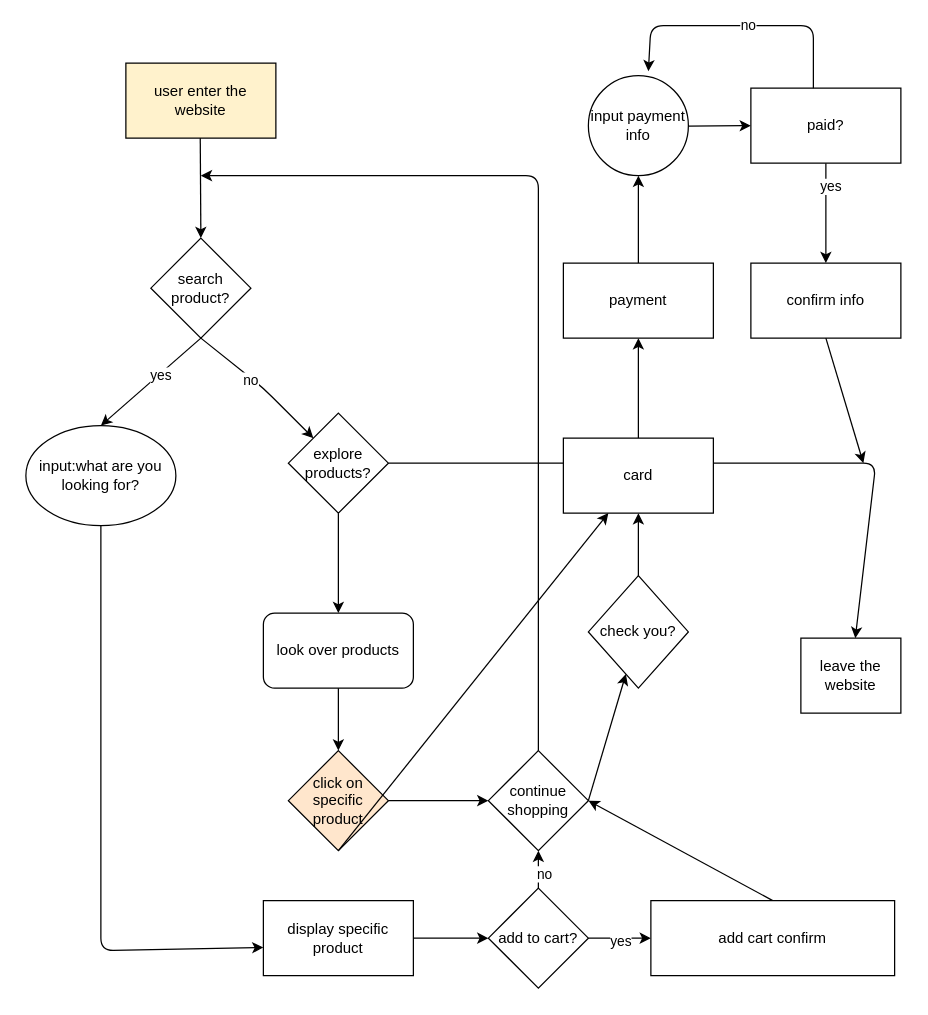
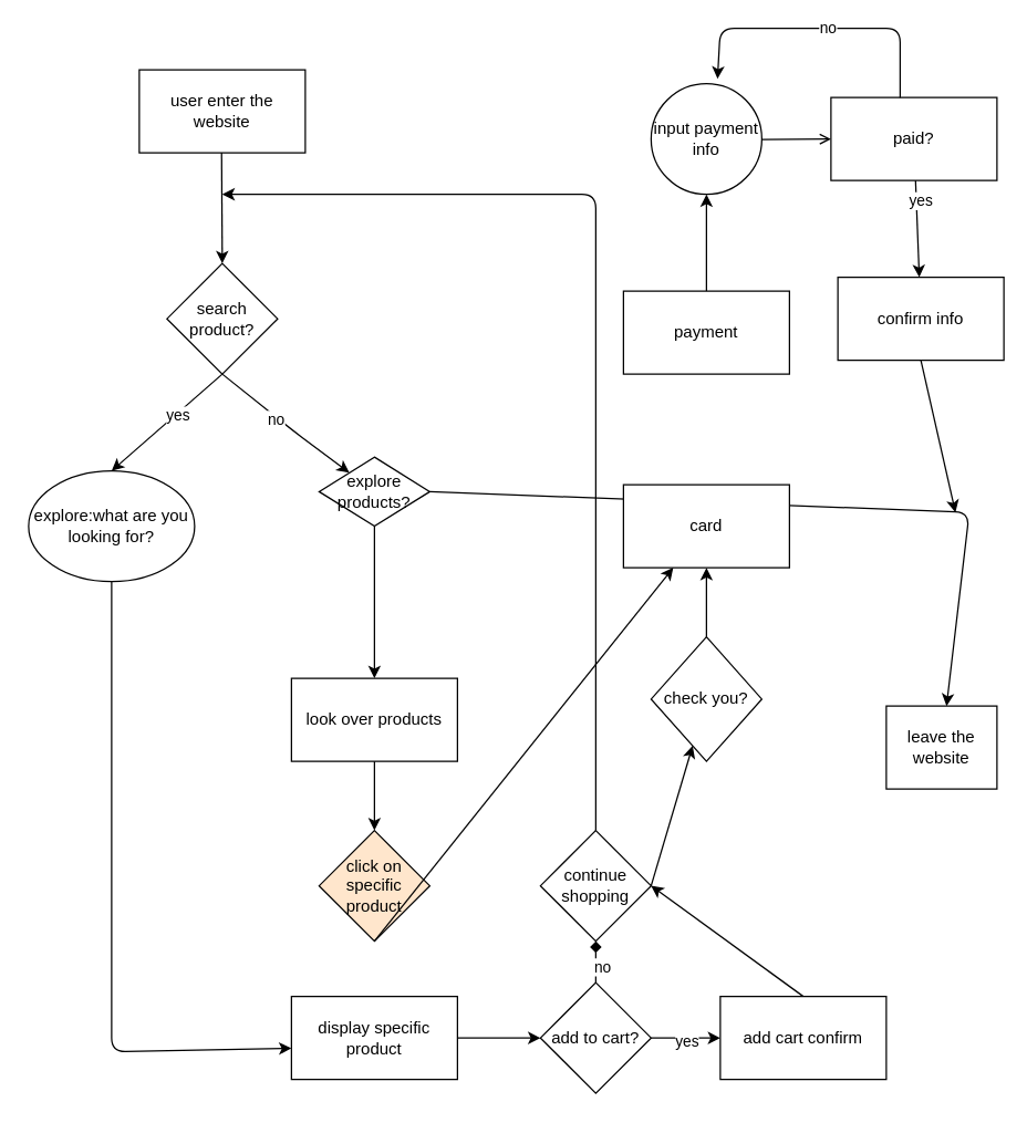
- <mxCell id="2" value="user enter the website" style="rounded=0;whiteSpace=wrap;html=1;fillColor=#fff2cc;" vertex="1" parent="1"><mxGeometry x="100" y="50" width="120" height="60" as="geometry" /></mxCell>
+ <mxCell id="2" value="user enter the website" style="rounded=0;whiteSpace=wrap;html=1;" vertex="1" parent="1"><mxGeometry x="100" y="50" width="120" height="60" as="geometry" /></mxCell>
- <mxCell id="38" value="" style="edgeStyle=none;html=1;" edge="1" parent="1" source="39" target="42"><mxGeometry relative="1" as="geometry" /></mxCell>
+ <mxCell id="38" value="" style="edgeStyle=none;html=1;endArrow=open;" edge="1" parent="1" source="39" target="42"><mxGeometry relative="1" as="geometry" /></mxCell>
- <mxCell id="45" value="confirm info" style="whiteSpace=wrap;html=1;rounded=0;" vertex="1" parent="1"><mxGeometry x="600" y="210" width="120" height="60" as="geometry" /></mxCell>
+ <mxCell id="45" value="confirm info" style="whiteSpace=wrap;html=1;rounded=0;" vertex="1" parent="1"><mxGeometry x="605" y="200" width="120" height="60" as="geometry" /></mxCell>
- <mxCell id="34" value="" style="edgeStyle=none;html=1;" edge="1" parent="1" source="35" target="37"><mxGeometry relative="1" as="geometry" /></mxCell>
- <mxCell id="12" value="explore products?" style="rhombus;whiteSpace=wrap;html=1;" vertex="1" parent="1"><mxGeometry x="230" y="330" width="80" height="80" as="geometry" /></mxCell>
+ <mxCell id="12" value="explore products?" style="rhombus;whiteSpace=wrap;html=1;" vertex="1" parent="1"><mxGeometry x="230" y="330" width="80" height="50" as="geometry" /></mxCell>
- <mxCell id="9" value="input:what are you looking for?" style="ellipse;whiteSpace=wrap;html=1;" vertex="1" parent="1"><mxGeometry x="20" y="340" width="120" height="80" as="geometry" /></mxCell>
+ <mxCell id="9" value="explore:what are you looking for?" style="ellipse;whiteSpace=wrap;html=1;" vertex="1" parent="1"><mxGeometry x="20" y="340" width="120" height="80" as="geometry" /></mxCell>
- <mxCell id="14" value="look over products" style="whiteSpace=wrap;html=1;rounded=1;" vertex="1" parent="1"><mxGeometry x="210" y="490" width="120" height="60" as="geometry" /></mxCell>
+ <mxCell id="14" value="look over products" style="rounded=0;whiteSpace=wrap;html=1;" vertex="1" parent="1"><mxGeometry x="210" y="490" width="120" height="60" as="geometry" /></mxCell>
- <mxCell id="16" style="edgeStyle=none;html=1;exitX=1;exitY=0.5;exitDx=0;exitDy=0;entryX=0;entryY=0.5;entryDx=0;entryDy=0;" edge="1" parent="1" source="17" target="29"><mxGeometry relative="1" as="geometry"><mxPoint x="430" y="640" as="targetPoint" /></mxGeometry></mxCell>
- <mxCell id="22" value="" style="endArrow=classic;html=1;exitX=0.5;exitY=0;exitDx=0;exitDy=0;" edge="1" parent="1" source="21" target="29"><mxGeometry width="50" height="50" relative="1" as="geometry"><mxPoint x="400" y="770" as="sourcePoint" /><mxPoint x="430" y="640" as="targetPoint" /></mxGeometry></mxCell>
+ <mxCell id="22" value="" style="endArrow=diamond;html=1;exitX=0.5;exitY=0;exitDx=0;exitDy=0;" edge="1" parent="1" source="21" target="29"><mxGeometry width="50" height="50" relative="1" as="geometry"><mxPoint x="400" y="770" as="sourcePoint" /><mxPoint x="430" y="640" as="targetPoint" /></mxGeometry></mxCell>
- <mxCell id="27" value="add cart confirm" style="rounded=0;whiteSpace=wrap;html=1;" vertex="1" parent="1"><mxGeometry x="520" y="720" width="195" height="60" as="geometry" /></mxCell>
+ <mxCell id="27" value="add cart confirm" style="rounded=0;whiteSpace=wrap;html=1;" vertex="1" parent="1"><mxGeometry x="520" y="720" width="120" height="60" as="geometry" /></mxCell>
